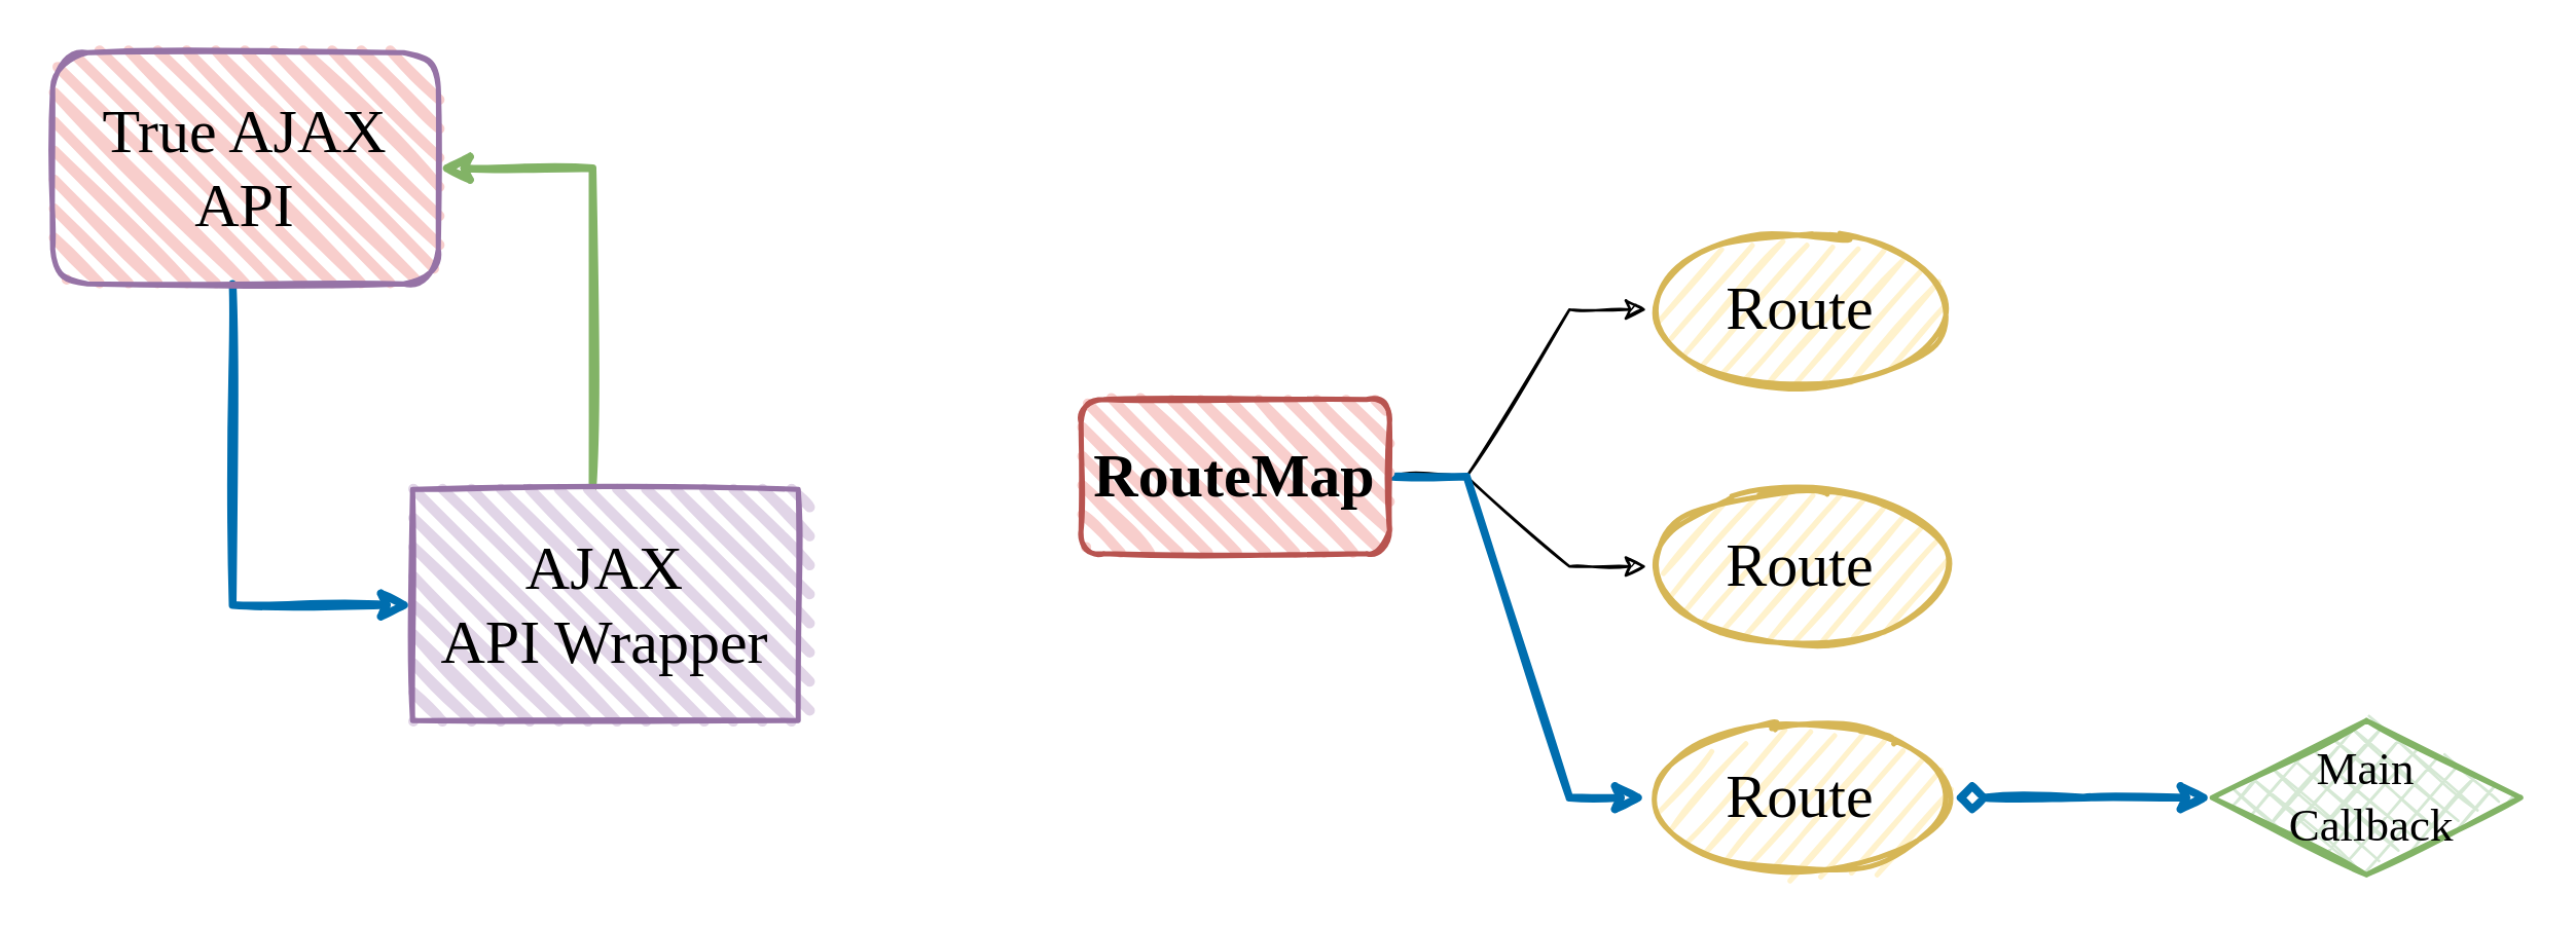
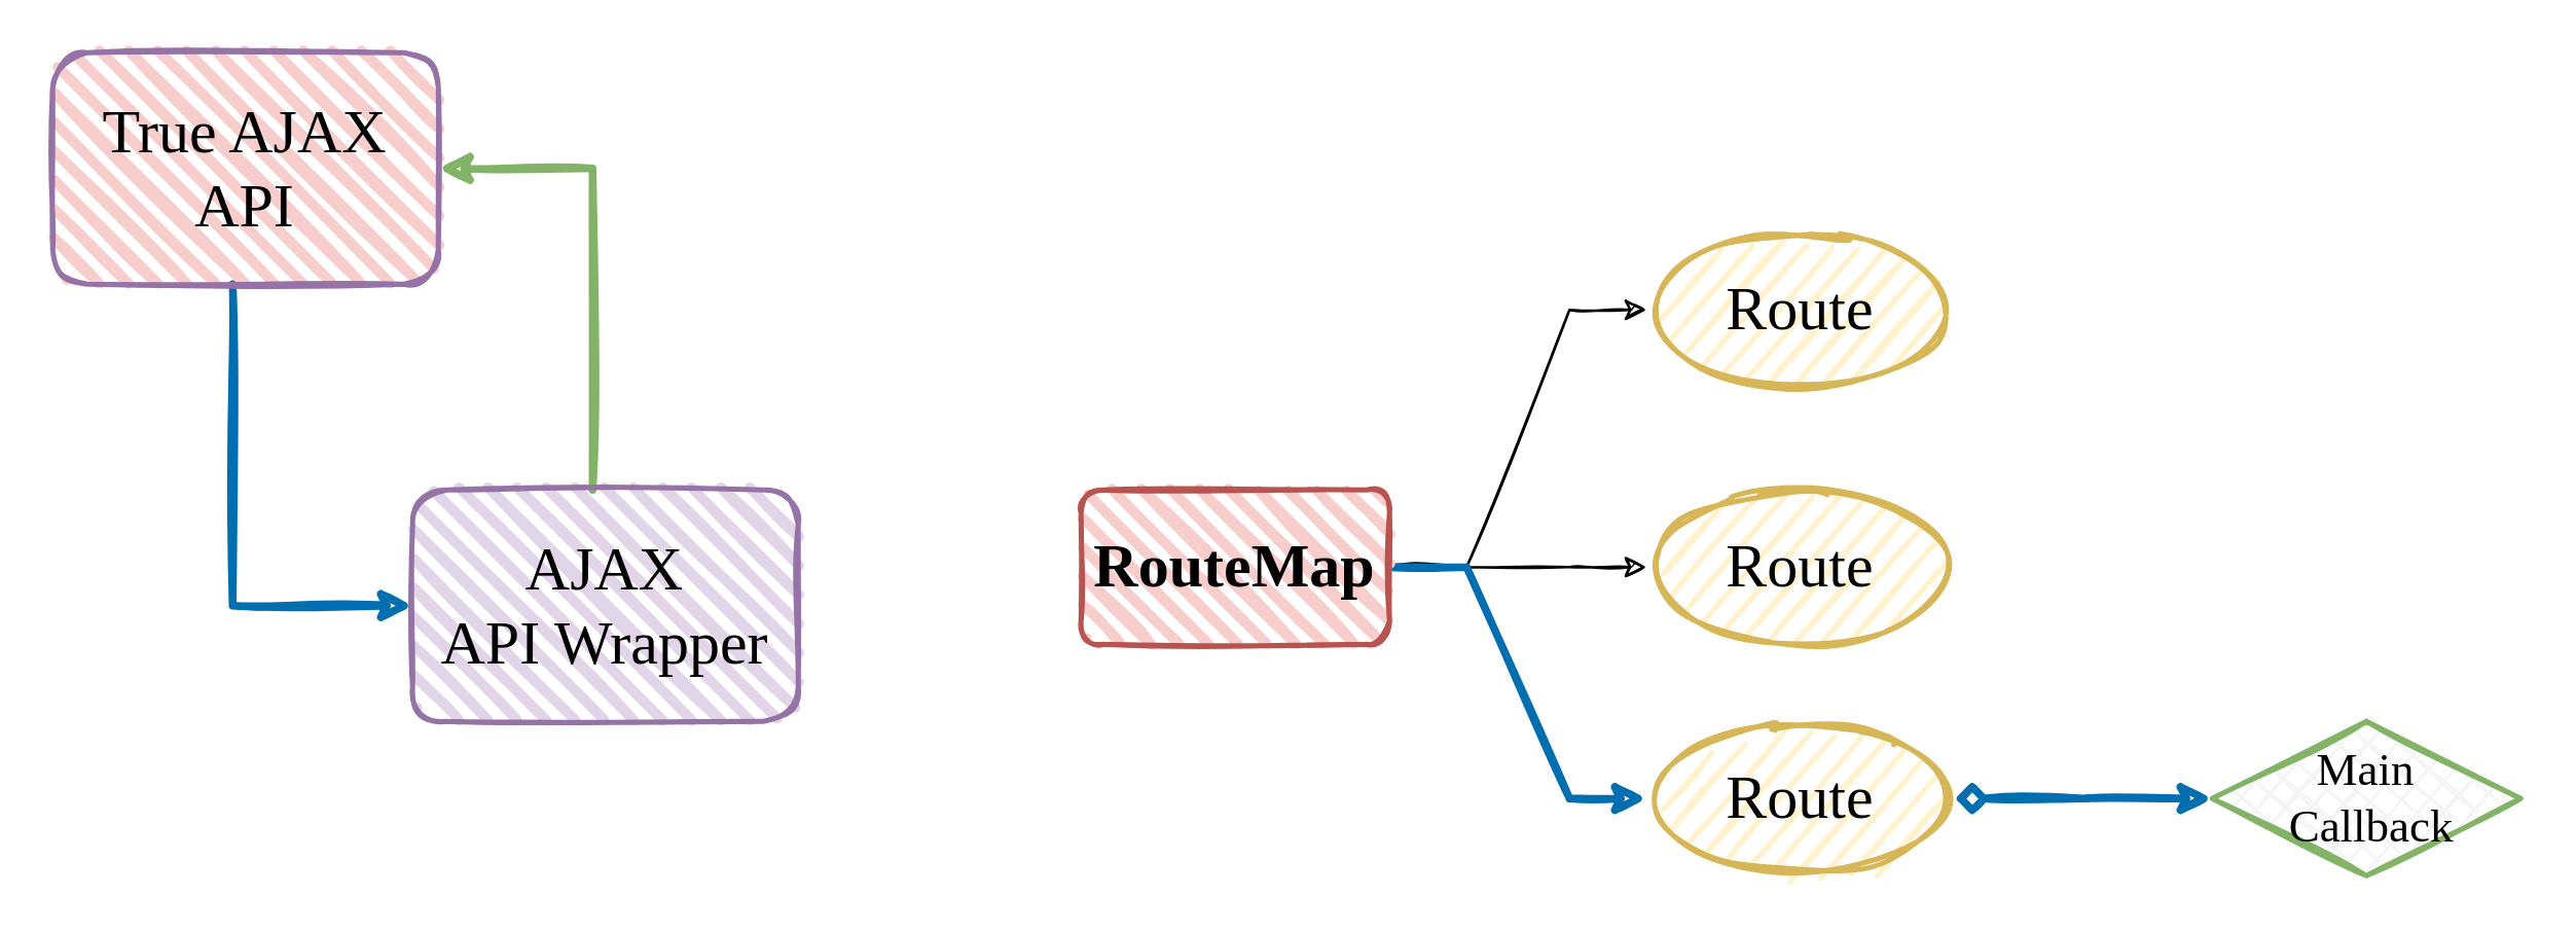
- <mxCell id="5" value="RouteMap" style="rounded=1;whiteSpace=wrap;html=1;strokeWidth=2;fillWeight=4;hachureGap=8;hachureAngle=45;fillColor=#f8cecc;sketch=1;strokeColor=#b85450;fontStyle=1;fontFamily=Comic Sans MS;fontSize=24;" parent="1" vertex="1"><mxGeometry x="420" y="155" width="120" height="60" as="geometry" /></mxCell>
+ <mxCell id="5" value="RouteMap" style="rounded=1;whiteSpace=wrap;html=1;strokeWidth=2;fillWeight=4;hachureGap=8;hachureAngle=45;fillColor=#f8cecc;sketch=1;strokeColor=#b85450;fontStyle=1;fontFamily=Comic Sans MS;fontSize=24;" parent="1" vertex="1"><mxGeometry x="420" y="190" width="120" height="60" as="geometry" /></mxCell>
- <mxCell id="7" value="AJAX&lt;br&gt;API Wrapper" style="whiteSpace=wrap;html=1;strokeWidth=2;fillWeight=4;hachureGap=8;hachureAngle=45;fillColor=#e1d5e7;sketch=1;fontFamily=Comic Sans MS;fontSize=24;strokeColor=#9673a6;rounded=0;" parent="1" vertex="1"><mxGeometry x="160" y="190" width="150" height="90" as="geometry" /></mxCell>
+ <mxCell id="7" value="AJAX&lt;br&gt;API Wrapper" style="rounded=1;whiteSpace=wrap;html=1;strokeWidth=2;fillWeight=4;hachureGap=8;hachureAngle=45;fillColor=#e1d5e7;sketch=1;fontFamily=Comic Sans MS;fontSize=24;strokeColor=#9673a6;" parent="1" vertex="1"><mxGeometry x="160" y="190" width="150" height="90" as="geometry" /></mxCell>
- <mxCell id="12" value="Main&lt;br&gt;&amp;nbsp;Callback" style="rhombus;whiteSpace=wrap;html=1;strokeWidth=2;fillWeight=-1;hachureGap=8;fillStyle=cross-hatch;fillColor=#d5e8d4;sketch=1;fontFamily=Comic Sans MS;fontSize=18;strokeColor=#82b366;" parent="1" vertex="1"><mxGeometry x="860" y="280" width="120" height="60" as="geometry" /></mxCell>
+ <mxCell id="12" value="Main&lt;br&gt;&amp;nbsp;Callback" style="rhombus;whiteSpace=wrap;html=1;strokeWidth=2;fillWeight=-1;hachureGap=8;fillStyle=cross-hatch;fillColor=#f5f5f5;sketch=1;fontFamily=Comic Sans MS;fontSize=18;strokeColor=#82b366;" parent="1" vertex="1"><mxGeometry x="860" y="280" width="120" height="60" as="geometry" /></mxCell>
